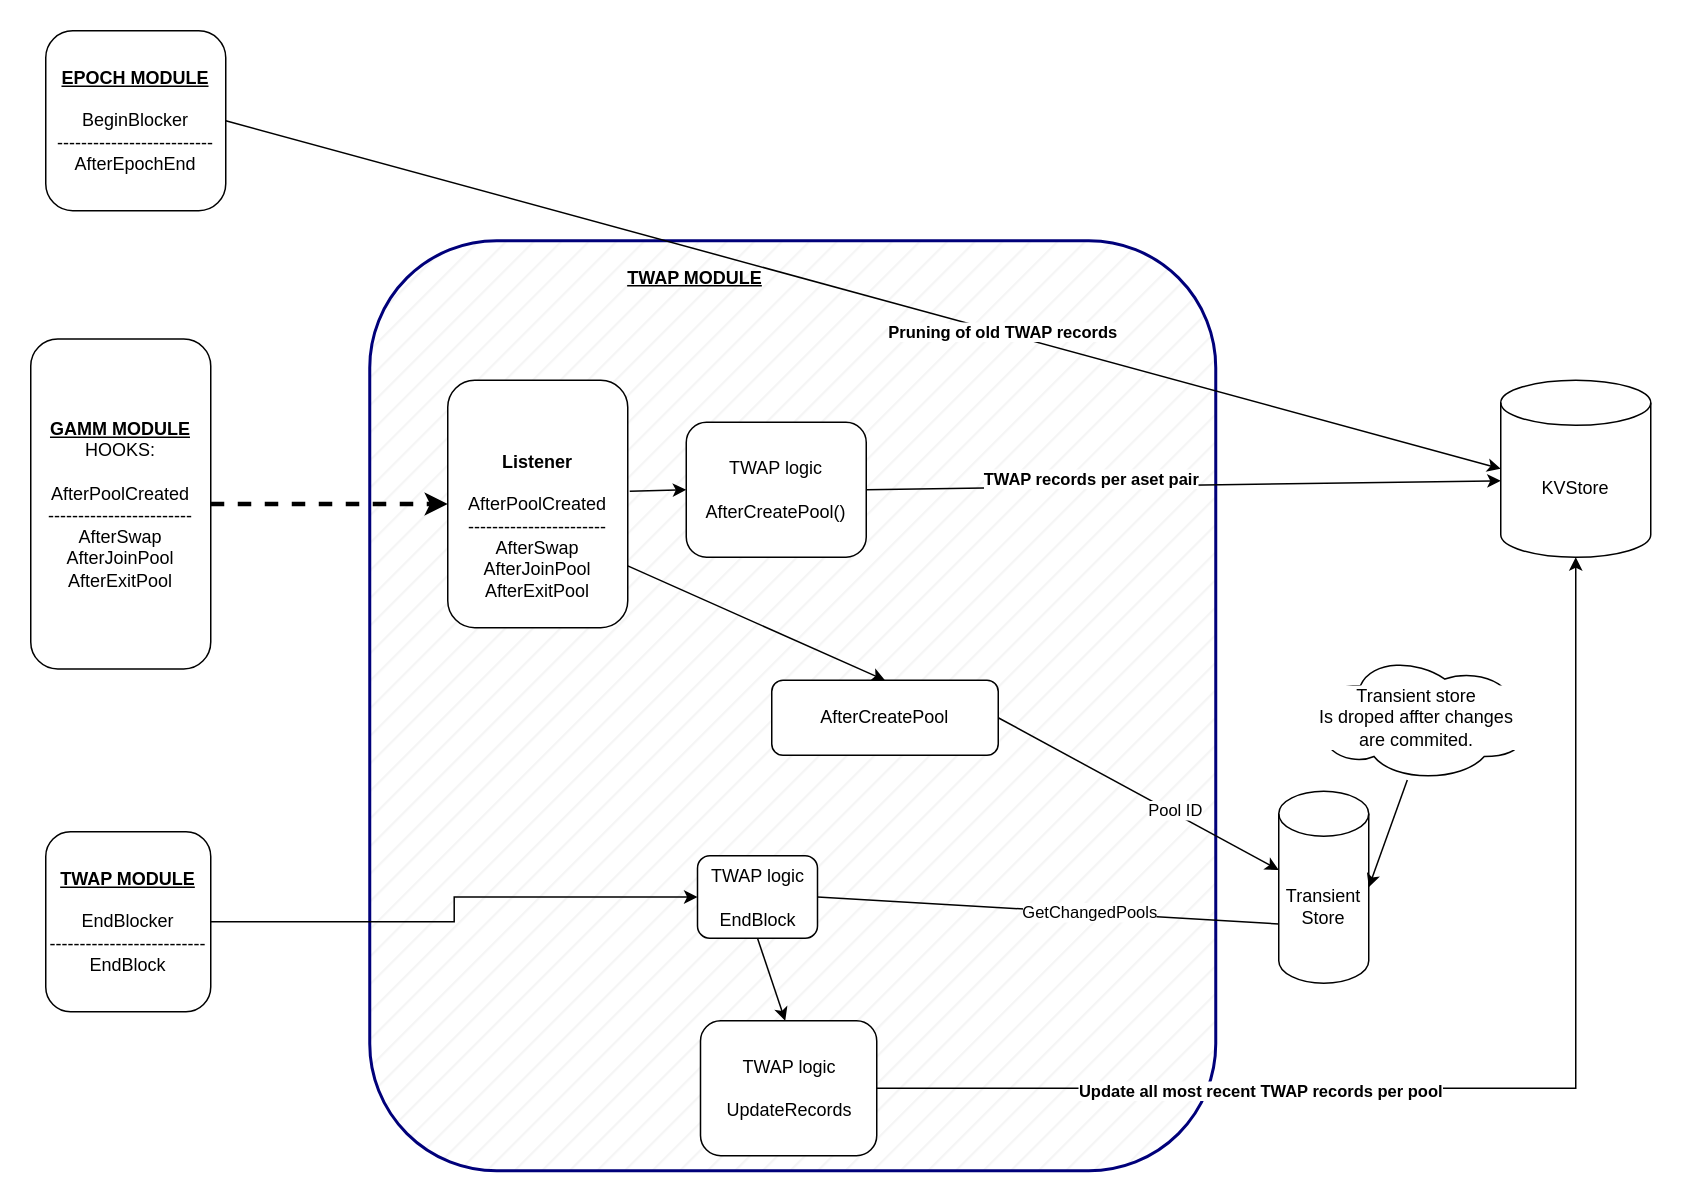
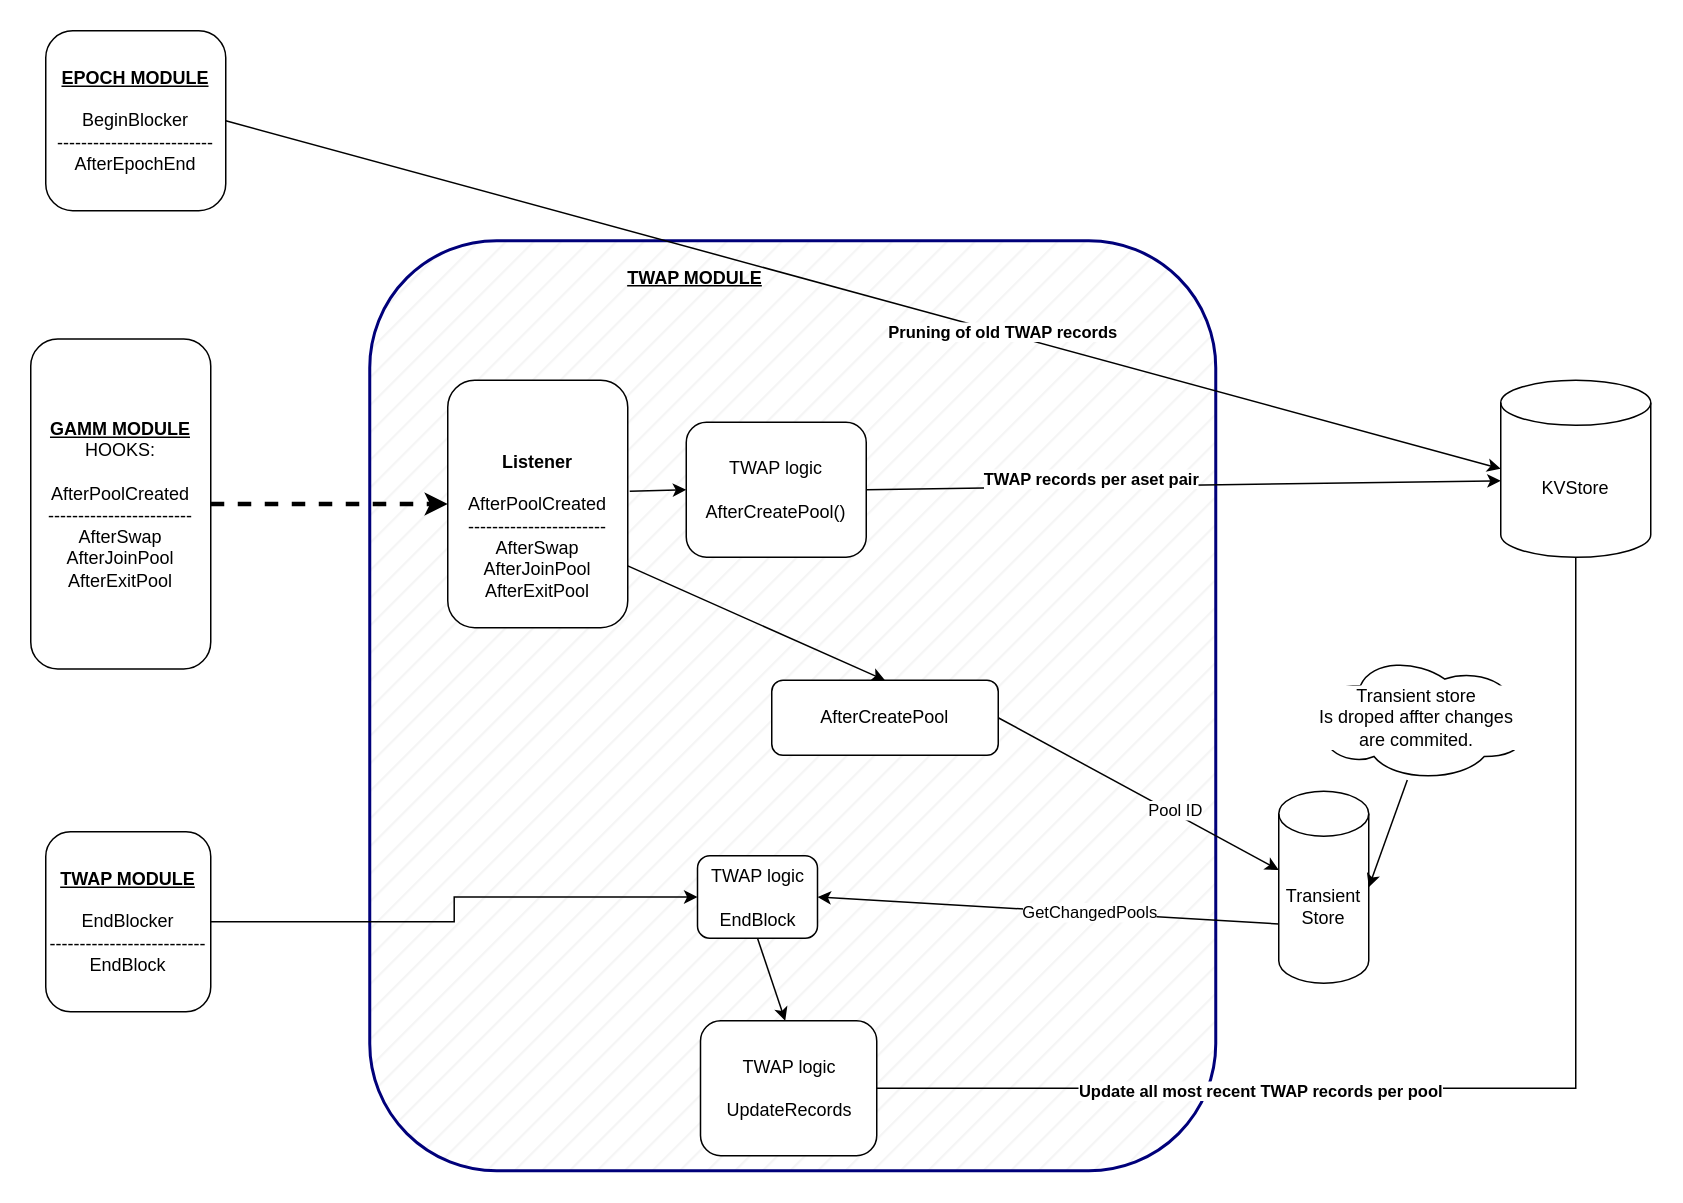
- <mxCell id="27" style="edgeStyle=orthogonalEdgeStyle;rounded=0;orthogonalLoop=1;jettySize=auto;html=1;exitX=1;exitY=0.5;exitDx=0;exitDy=0;strokeWidth=1;" edge="1" parent="1" source="29" target="4"><mxGeometry relative="1" as="geometry" /></mxCell>
+ <mxCell id="27" style="edgeStyle=orthogonalEdgeStyle;rounded=0;orthogonalLoop=1;jettySize=auto;html=1;exitX=1;exitY=0.5;exitDx=0;exitDy=0;strokeWidth=1;endArrow=none;" edge="1" parent="1" source="29" target="4"><mxGeometry relative="1" as="geometry" /></mxCell>
- <mxCell id="23" value="" style="endArrow=none;html=1;rounded=0;strokeWidth=1;entryX=1;entryY=0.5;entryDx=0;entryDy=0;exitX=0;exitY=0;exitDx=0;exitDy=88.5;exitPerimeter=0;" edge="1" parent="1" source="8" target="22"><mxGeometry width="50" height="50" relative="1" as="geometry"><mxPoint x="700" y="500" as="sourcePoint" /><mxPoint x="750" y="450" as="targetPoint" /><Array as="points" /></mxGeometry></mxCell>
+ <mxCell id="23" value="" style="endArrow=classic;html=1;rounded=0;strokeWidth=1;entryX=1;entryY=0.5;entryDx=0;entryDy=0;exitX=0;exitY=0;exitDx=0;exitDy=88.5;exitPerimeter=0;" edge="1" parent="1" source="8" target="22"><mxGeometry width="50" height="50" relative="1" as="geometry"><mxPoint x="700" y="500" as="sourcePoint" /><mxPoint x="750" y="450" as="targetPoint" /><Array as="points" /></mxGeometry></mxCell>
